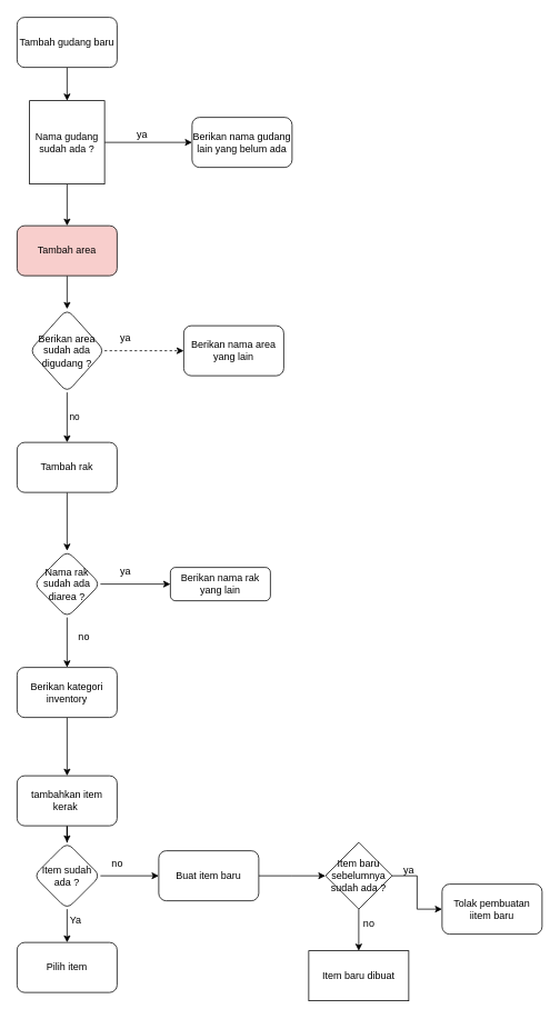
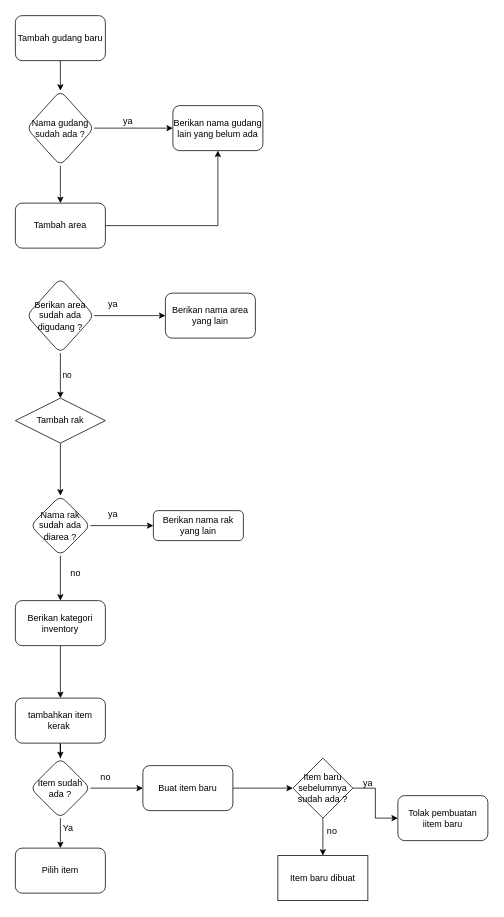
- <mxCell id="6" value="Nama gudang sudah ada ?" style="whiteSpace=wrap;html=1;rounded=0;" parent="1" vertex="1"><mxGeometry x="35" y="120" width="90" height="100" as="geometry" /></mxCell>
+ <mxCell id="6" value="Nama gudang sudah ada ?" style="rhombus;whiteSpace=wrap;html=1;rounded=1;" parent="1" vertex="1"><mxGeometry x="35" y="120" width="90" height="100" as="geometry" /></mxCell>
- <mxCell id="11" value="Tambah area" style="whiteSpace=wrap;html=1;rounded=1;fillColor=#f8cecc;" parent="1" vertex="1"><mxGeometry x="20" y="270" width="120" height="60" as="geometry" /></mxCell>
+ <mxCell id="11" value="Tambah area" style="whiteSpace=wrap;html=1;rounded=1;" parent="1" vertex="1"><mxGeometry x="20" y="270" width="120" height="60" as="geometry" /></mxCell>
- <mxCell id="10" value="" style="edgeStyle=orthogonalEdgeStyle;rounded=0;orthogonalLoop=1;jettySize=auto;html=1;" parent="1" source="11" target="15" edge="1"><mxGeometry relative="1" as="geometry" /></mxCell>
+ <mxCell id="10" value="" style="edgeStyle=orthogonalEdgeStyle;rounded=0;orthogonalLoop=1;jettySize=auto;html=1;" parent="1" source="11" target="8" edge="1"><mxGeometry relative="1" as="geometry" /></mxCell>
- <mxCell id="12" value="" style="edgeStyle=orthogonalEdgeStyle;rounded=0;orthogonalLoop=1;jettySize=auto;html=1;dashed=1;" parent="1" source="15" target="16" edge="1"><mxGeometry relative="1" as="geometry" /></mxCell>
+ <mxCell id="12" value="" style="edgeStyle=orthogonalEdgeStyle;rounded=0;orthogonalLoop=1;jettySize=auto;html=1;" parent="1" source="15" target="16" edge="1"><mxGeometry relative="1" as="geometry" /></mxCell>
- <mxCell id="19" value="Tambah rak" style="whiteSpace=wrap;html=1;rounded=1;" parent="1" vertex="1"><mxGeometry x="20" y="530" width="120" height="60" as="geometry" /></mxCell>
+ <mxCell id="19" value="Tambah rak" style="rhombus;whiteSpace=wrap;html=1;" parent="1" vertex="1"><mxGeometry x="20" y="530" width="120" height="60" as="geometry" /></mxCell>
